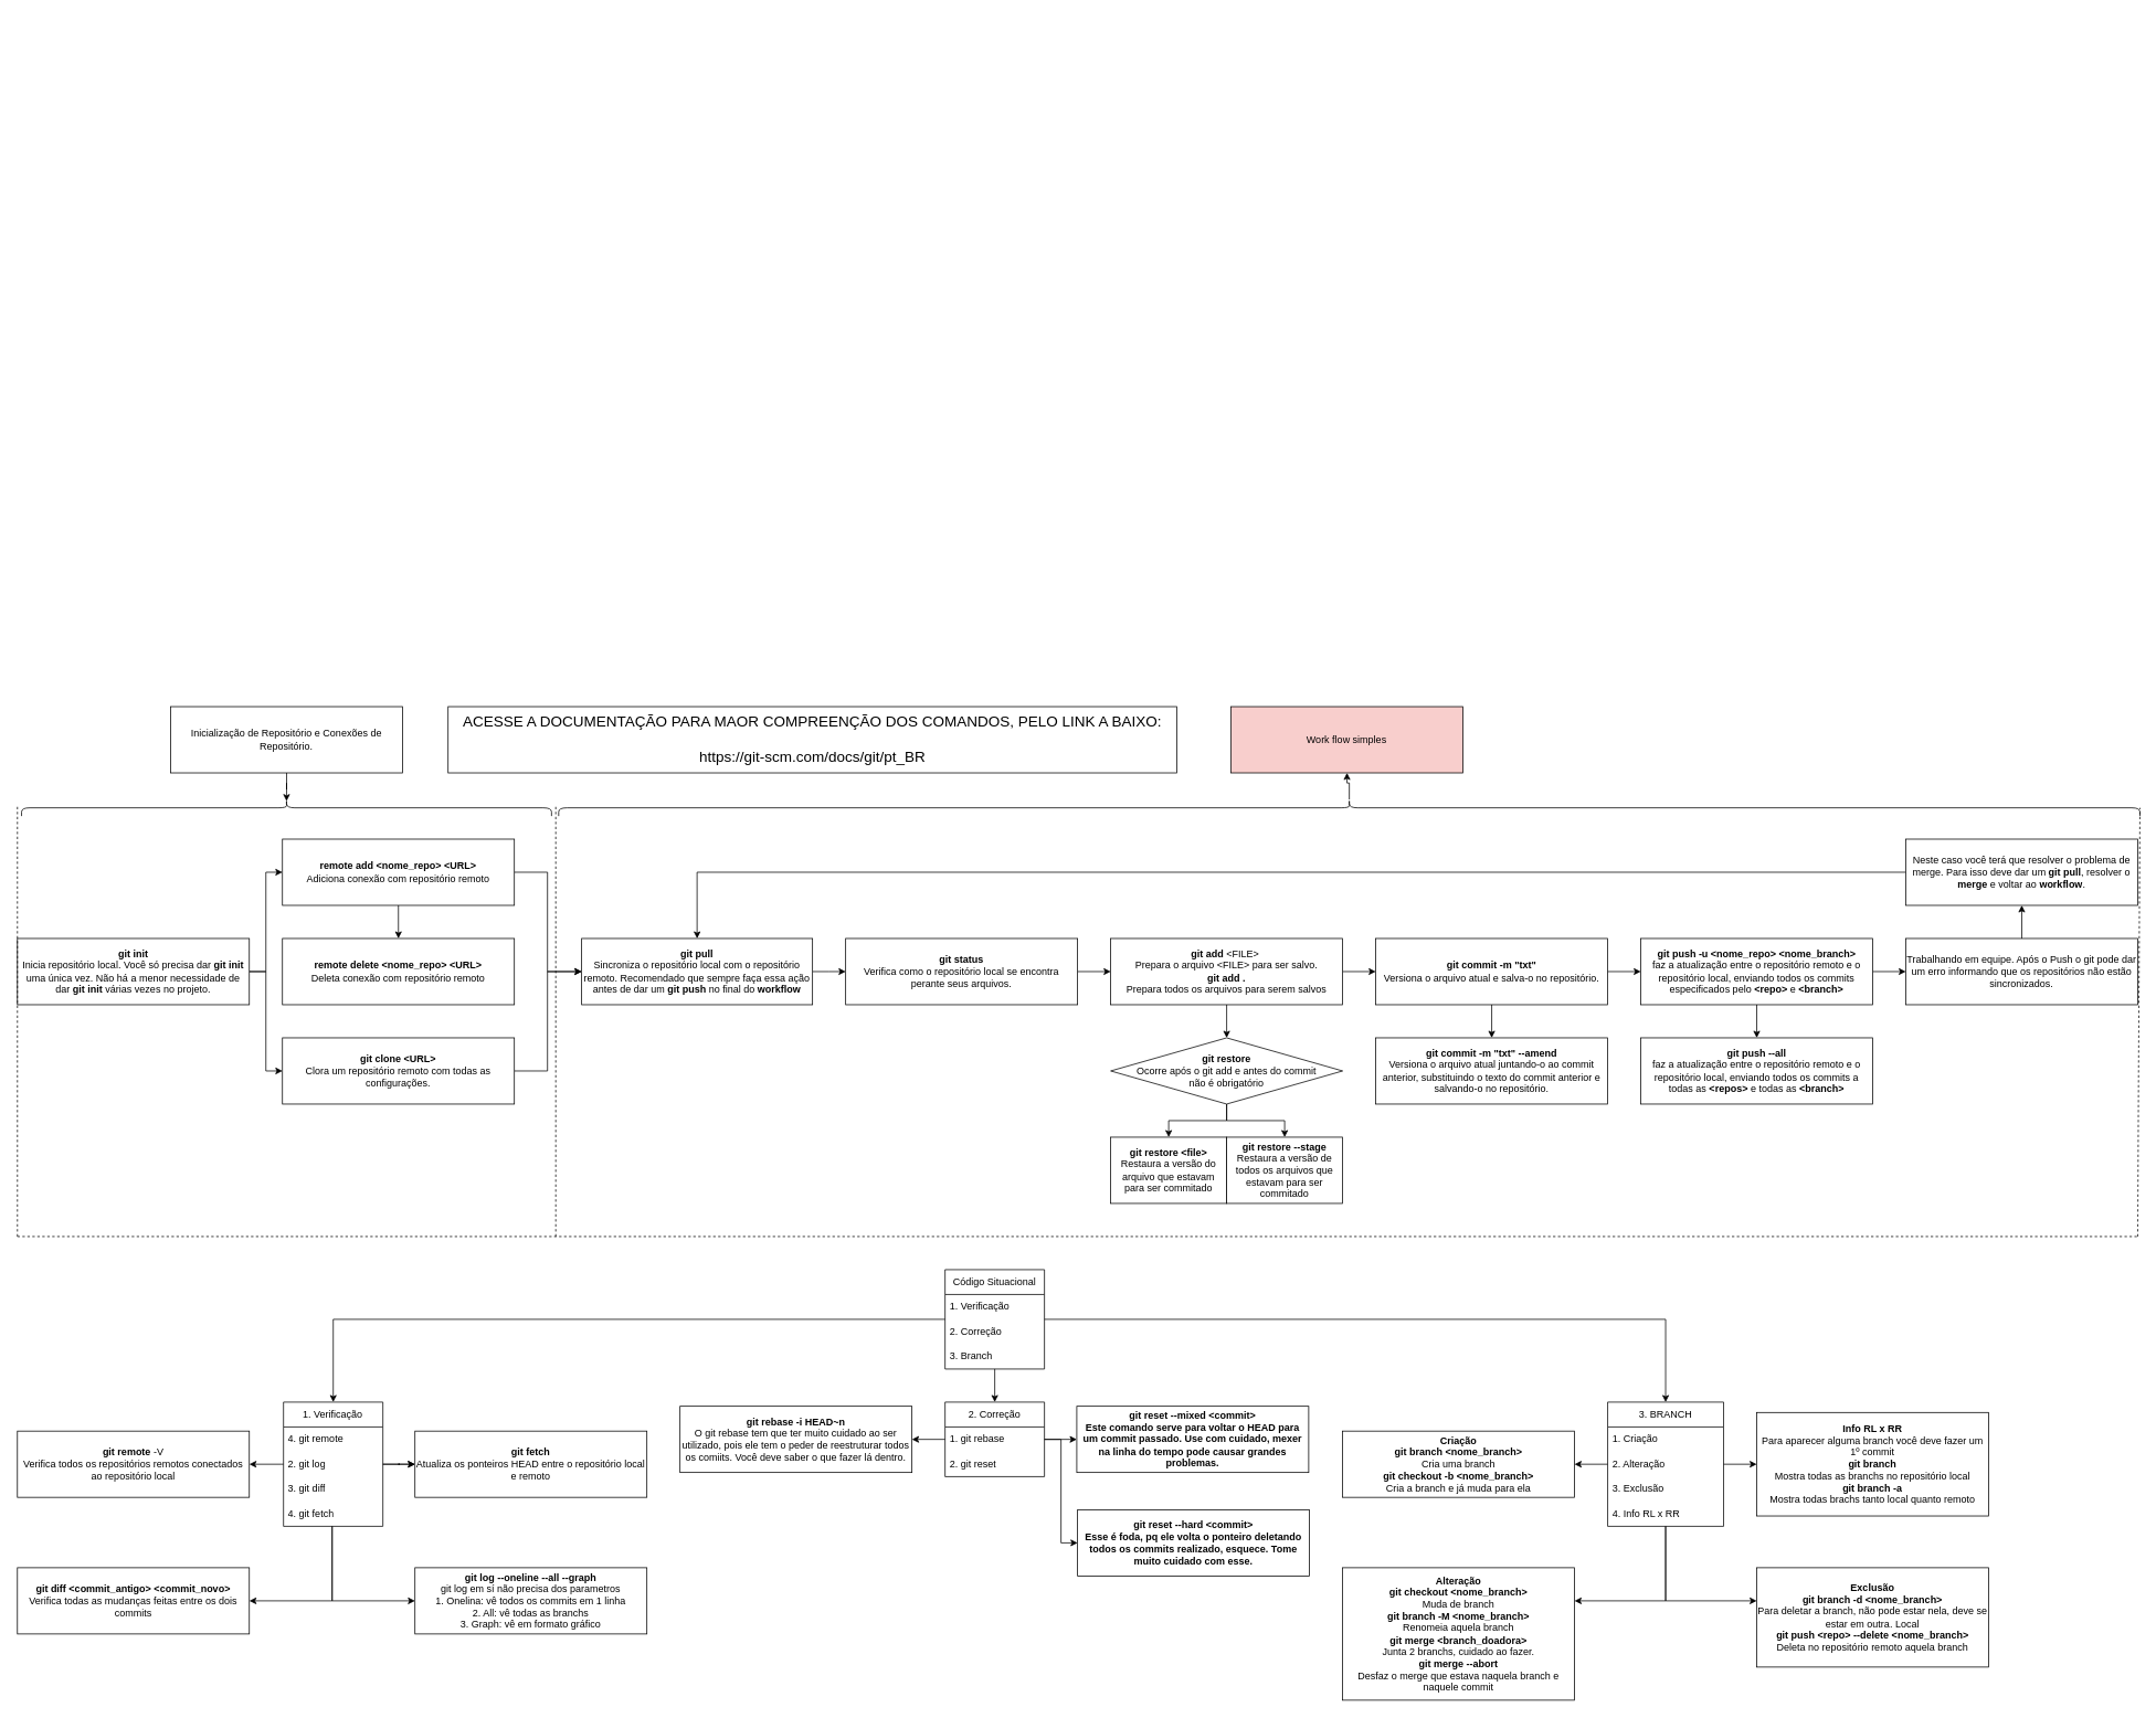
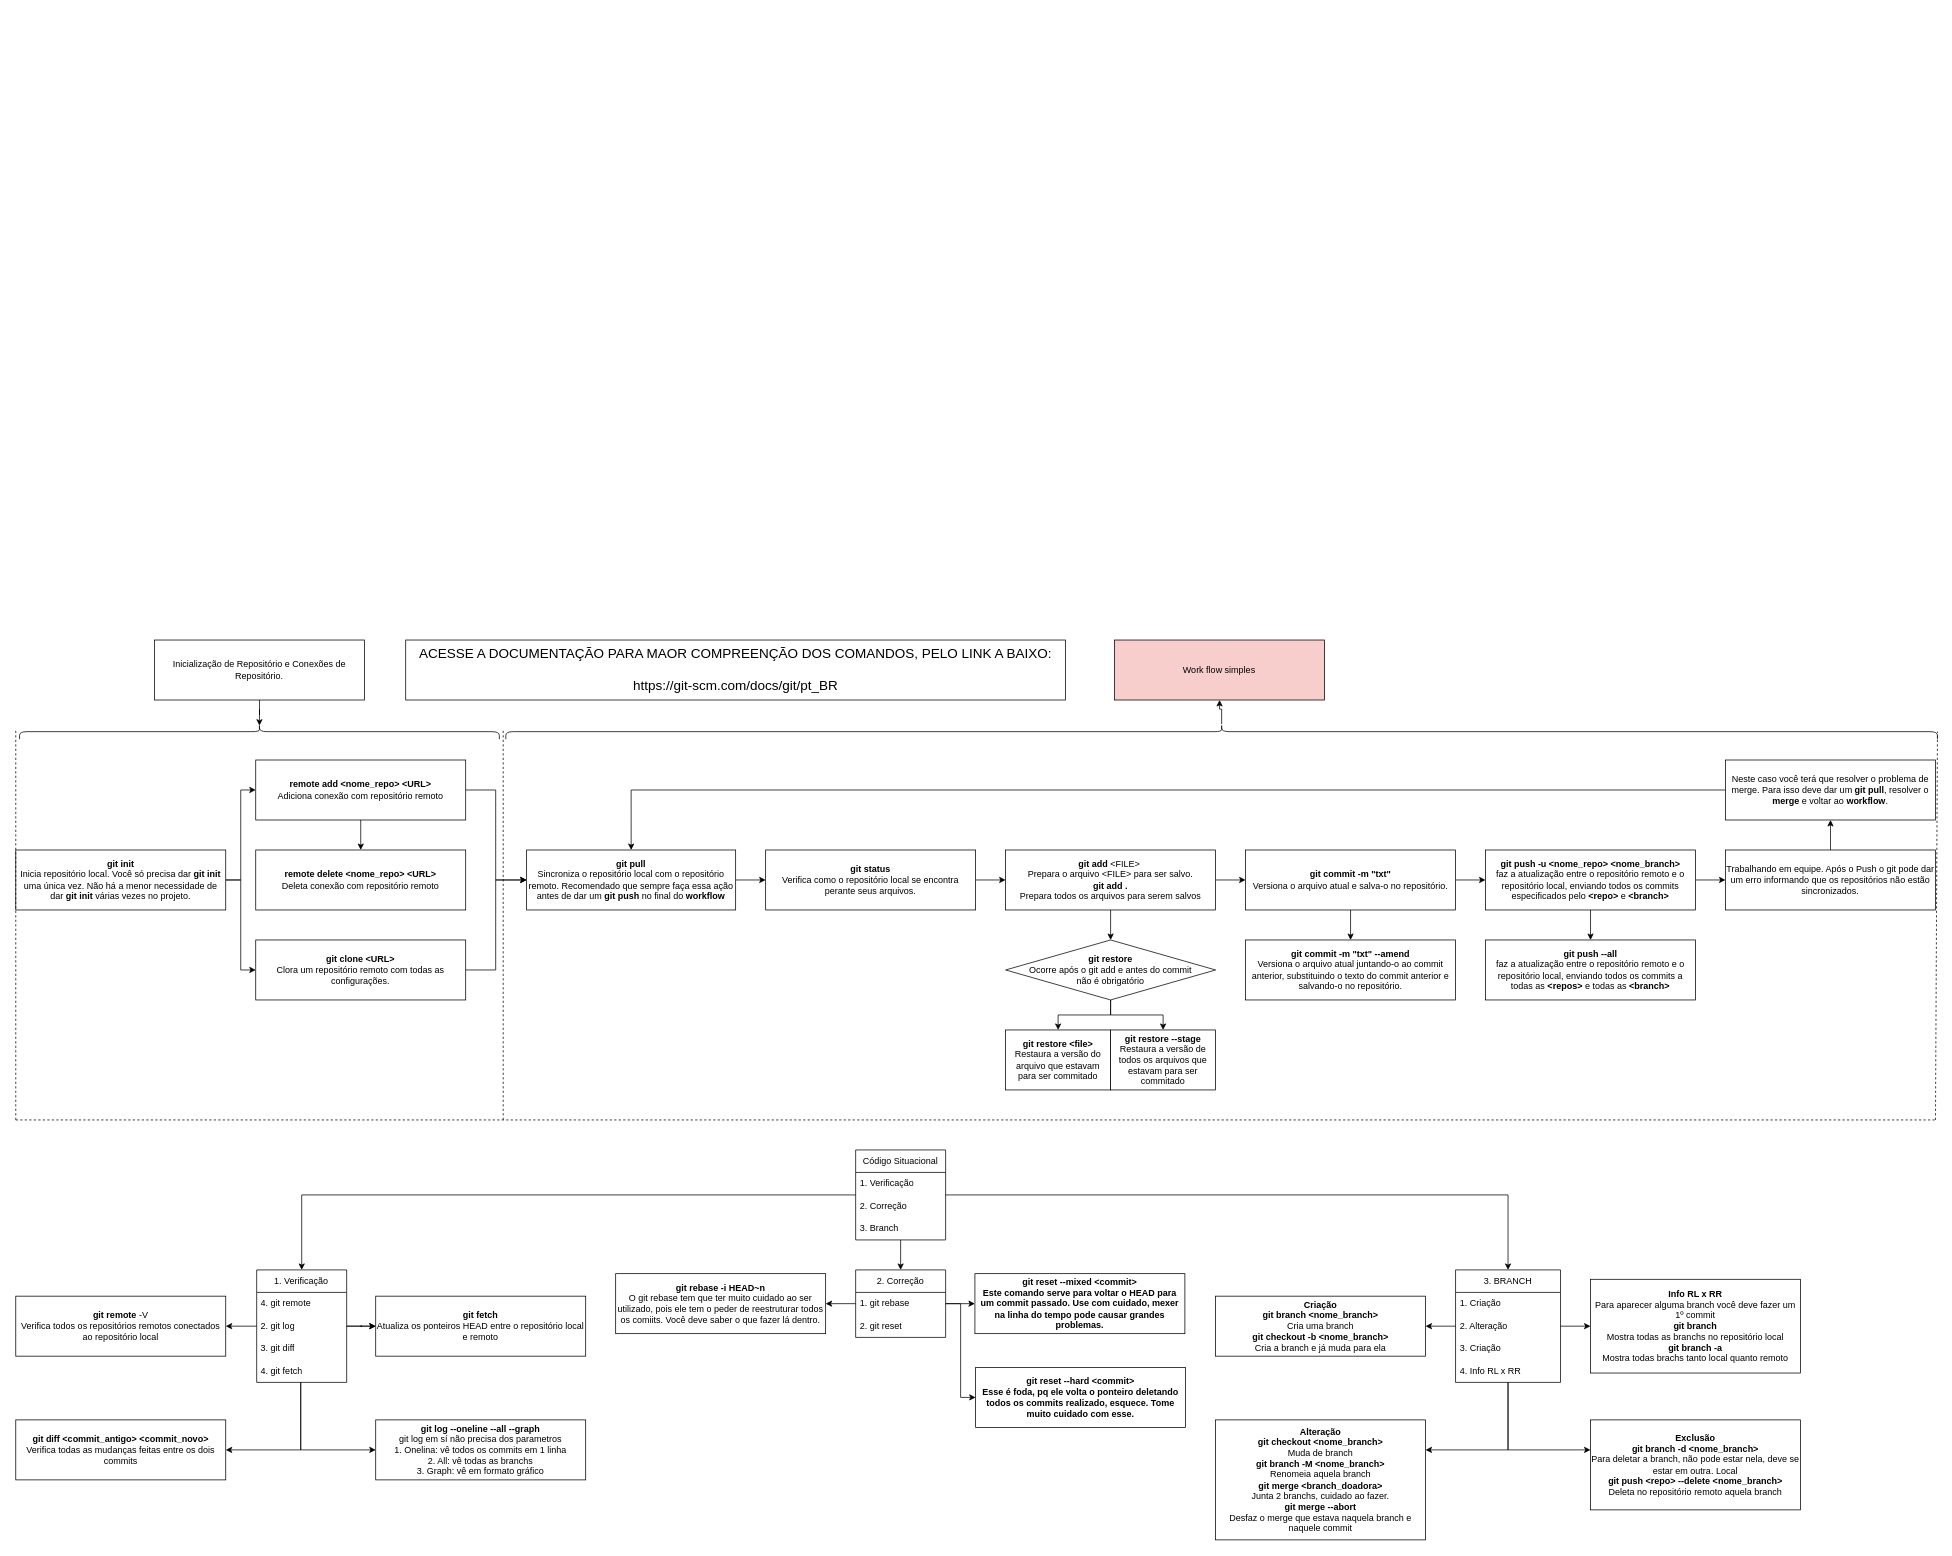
- <mxCell id="54" value="3. Exclusão" style="text;strokeColor=none;fillColor=none;align=left;verticalAlign=middle;spacingLeft=4;spacingRight=4;overflow=hidden;points=[[0,0.5],[1,0.5]];portConstraint=eastwest;rotatable=0;whiteSpace=wrap;html=1;labelBackgroundColor=none;" parent="51" vertex="1"><mxGeometry y="90" width="140" height="30" as="geometry" /></mxCell>
+ <mxCell id="54" value="3. Criação" style="text;strokeColor=none;fillColor=none;align=left;verticalAlign=middle;spacingLeft=4;spacingRight=4;overflow=hidden;points=[[0,0.5],[1,0.5]];portConstraint=eastwest;rotatable=0;whiteSpace=wrap;html=1;labelBackgroundColor=none;" parent="51" vertex="1"><mxGeometry y="90" width="140" height="30" as="geometry" /></mxCell>
